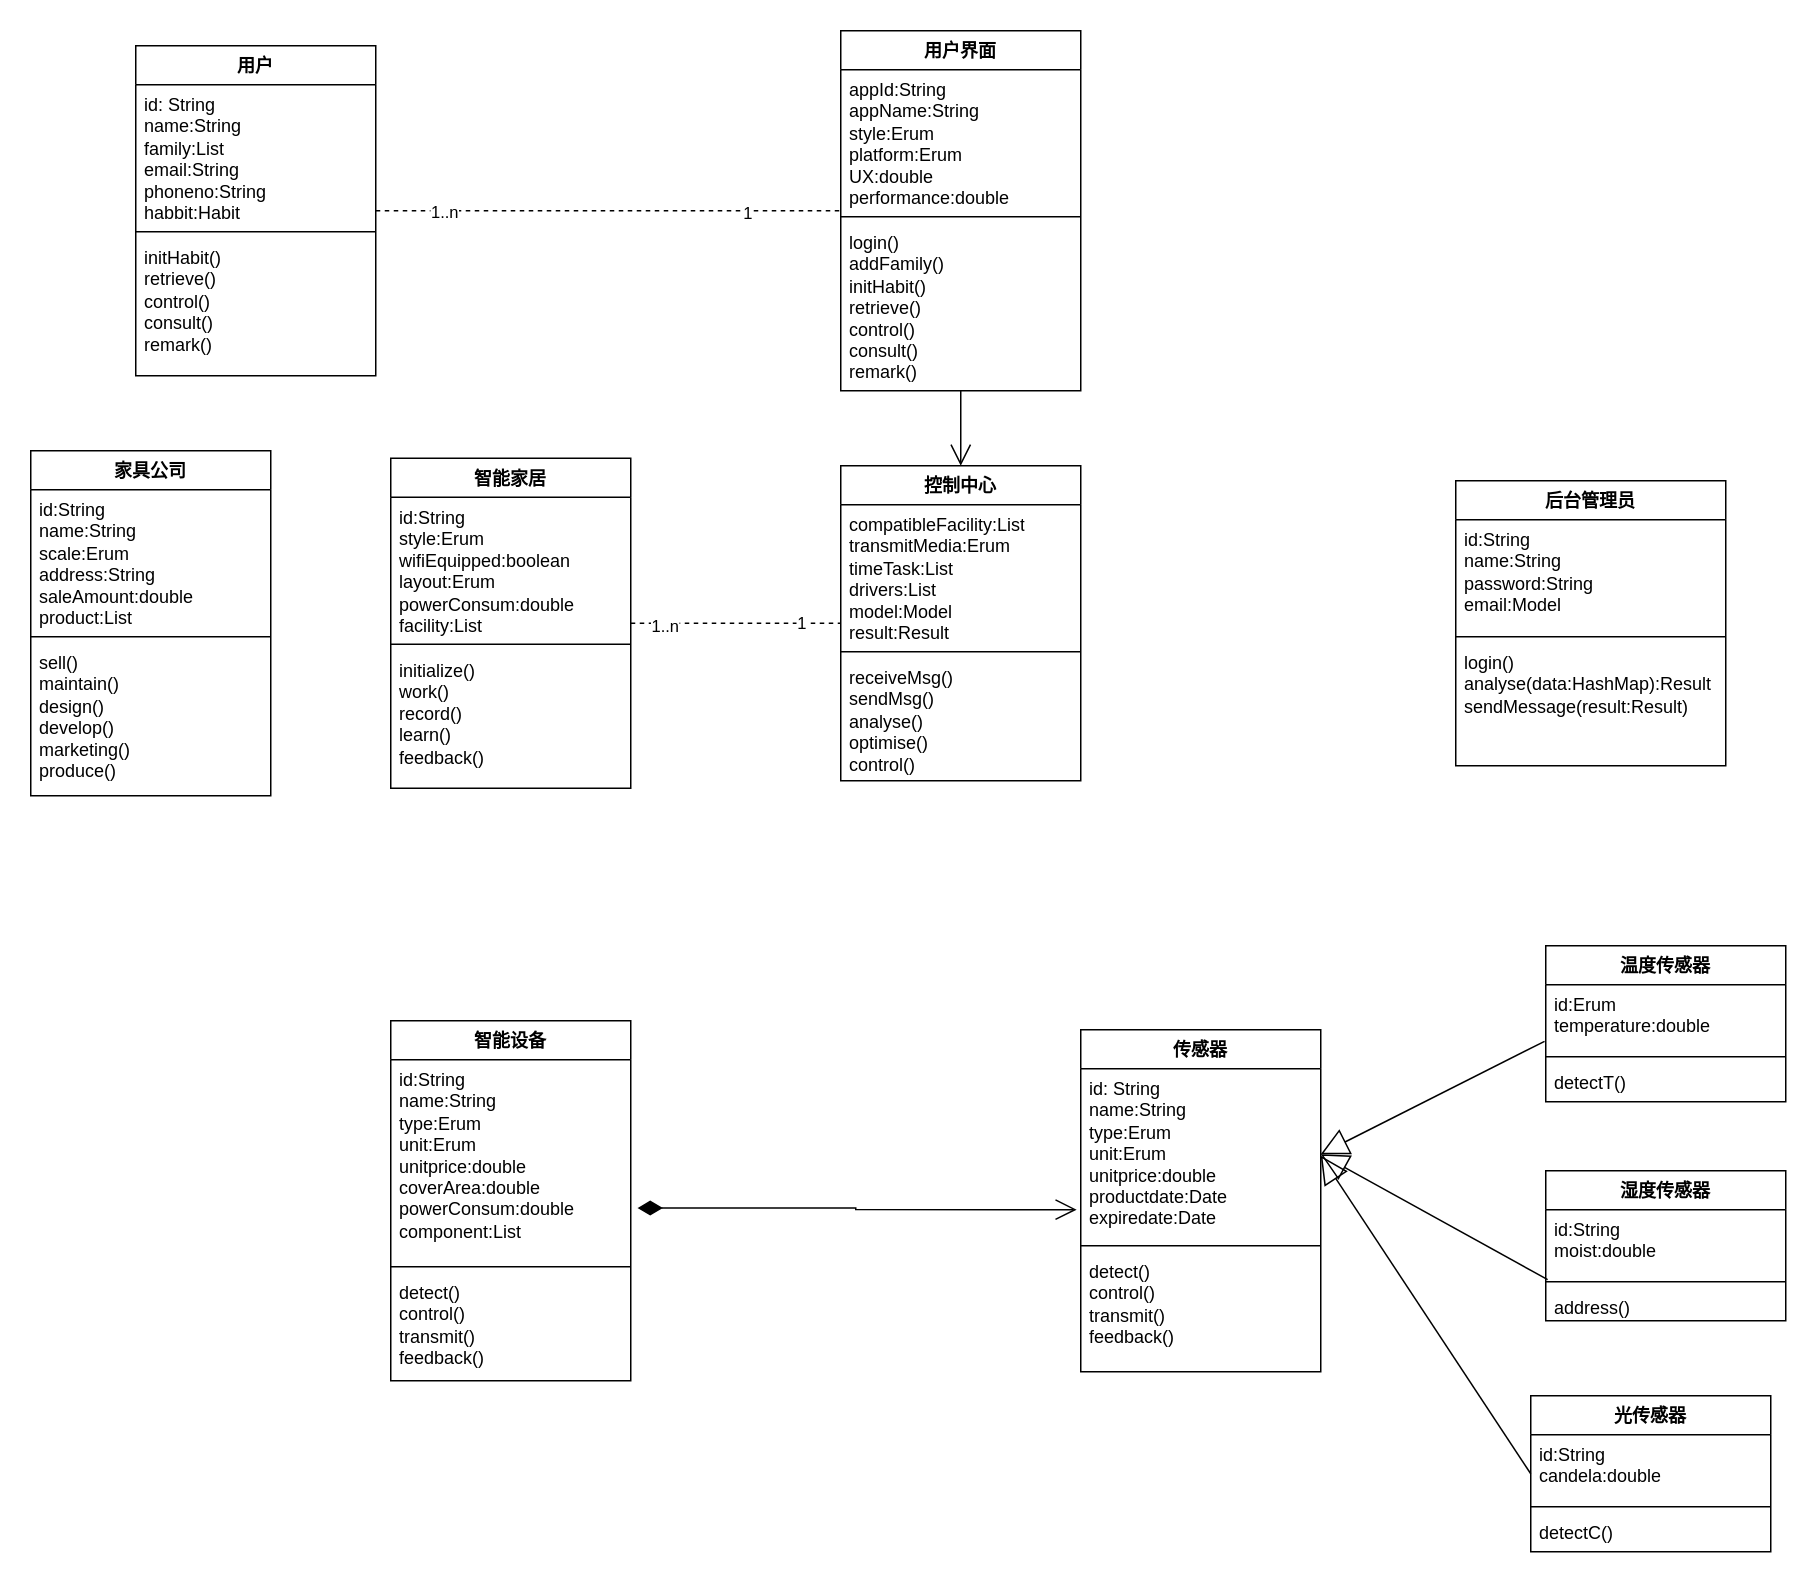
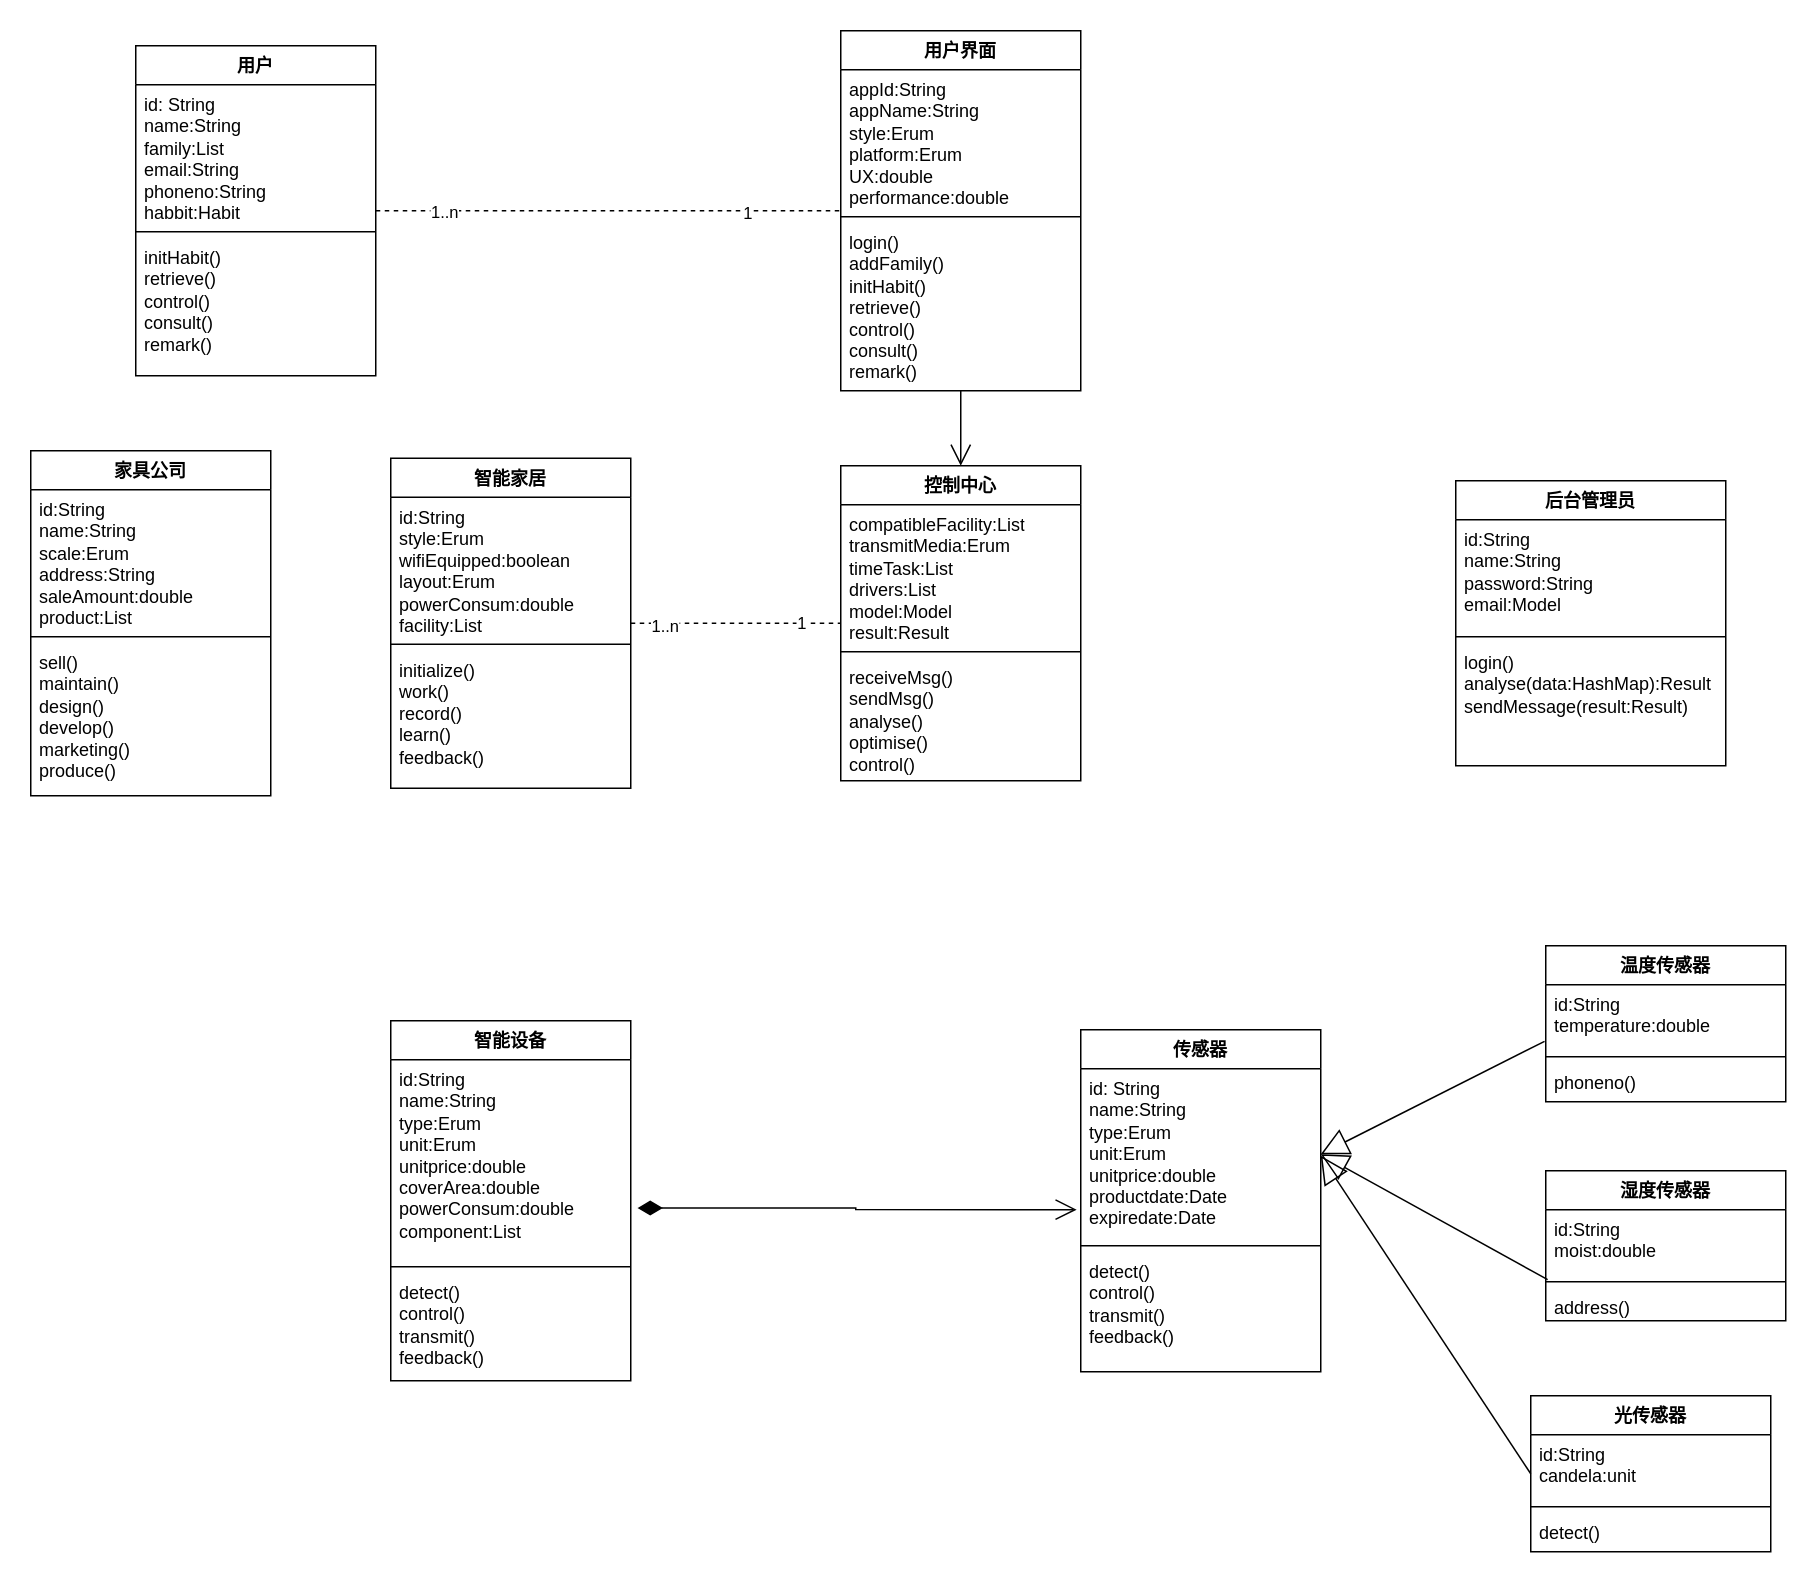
- <mxCell id="43" value="id:Erum&lt;div&gt;temperature:double&lt;/div&gt;" style="text;strokeColor=none;fillColor=none;align=left;verticalAlign=top;spacingLeft=4;spacingRight=4;overflow=hidden;rotatable=0;points=[[0,0.5],[1,0.5]];portConstraint=eastwest;whiteSpace=wrap;html=1;" vertex="1" parent="42"><mxGeometry y="26" width="160" height="44" as="geometry" /></mxCell>
+ <mxCell id="43" value="id:String&lt;div&gt;temperature:double&lt;/div&gt;" style="text;strokeColor=none;fillColor=none;align=left;verticalAlign=top;spacingLeft=4;spacingRight=4;overflow=hidden;rotatable=0;points=[[0,0.5],[1,0.5]];portConstraint=eastwest;whiteSpace=wrap;html=1;" vertex="1" parent="42"><mxGeometry y="26" width="160" height="44" as="geometry" /></mxCell>
- <mxCell id="45" value="detectT()&lt;div&gt;&lt;br&gt;&lt;/div&gt;" style="text;strokeColor=none;fillColor=none;align=left;verticalAlign=top;spacingLeft=4;spacingRight=4;overflow=hidden;rotatable=0;points=[[0,0.5],[1,0.5]];portConstraint=eastwest;whiteSpace=wrap;html=1;" vertex="1" parent="42"><mxGeometry y="78" width="160" height="26" as="geometry" /></mxCell>
+ <mxCell id="45" value="phoneno()&lt;div&gt;&lt;br&gt;&lt;/div&gt;" style="text;strokeColor=none;fillColor=none;align=left;verticalAlign=top;spacingLeft=4;spacingRight=4;overflow=hidden;rotatable=0;points=[[0,0.5],[1,0.5]];portConstraint=eastwest;whiteSpace=wrap;html=1;" vertex="1" parent="42"><mxGeometry y="78" width="160" height="26" as="geometry" /></mxCell>
- <mxCell id="51" value="id:String&lt;div&gt;candela:double&lt;/div&gt;" style="text;strokeColor=none;fillColor=none;align=left;verticalAlign=top;spacingLeft=4;spacingRight=4;overflow=hidden;rotatable=0;points=[[0,0.5],[1,0.5]];portConstraint=eastwest;whiteSpace=wrap;html=1;" vertex="1" parent="50"><mxGeometry y="26" width="160" height="44" as="geometry" /></mxCell>
+ <mxCell id="51" value="id:String&lt;div&gt;candela:unit&lt;/div&gt;" style="text;strokeColor=none;fillColor=none;align=left;verticalAlign=top;spacingLeft=4;spacingRight=4;overflow=hidden;rotatable=0;points=[[0,0.5],[1,0.5]];portConstraint=eastwest;whiteSpace=wrap;html=1;" vertex="1" parent="50"><mxGeometry y="26" width="160" height="44" as="geometry" /></mxCell>
- <mxCell id="53" value="detectC()" style="text;strokeColor=none;fillColor=none;align=left;verticalAlign=top;spacingLeft=4;spacingRight=4;overflow=hidden;rotatable=0;points=[[0,0.5],[1,0.5]];portConstraint=eastwest;whiteSpace=wrap;html=1;" vertex="1" parent="50"><mxGeometry y="78" width="160" height="26" as="geometry" /></mxCell>
+ <mxCell id="53" value="detect()" style="text;strokeColor=none;fillColor=none;align=left;verticalAlign=top;spacingLeft=4;spacingRight=4;overflow=hidden;rotatable=0;points=[[0,0.5],[1,0.5]];portConstraint=eastwest;whiteSpace=wrap;html=1;" vertex="1" parent="50"><mxGeometry y="78" width="160" height="26" as="geometry" /></mxCell>
